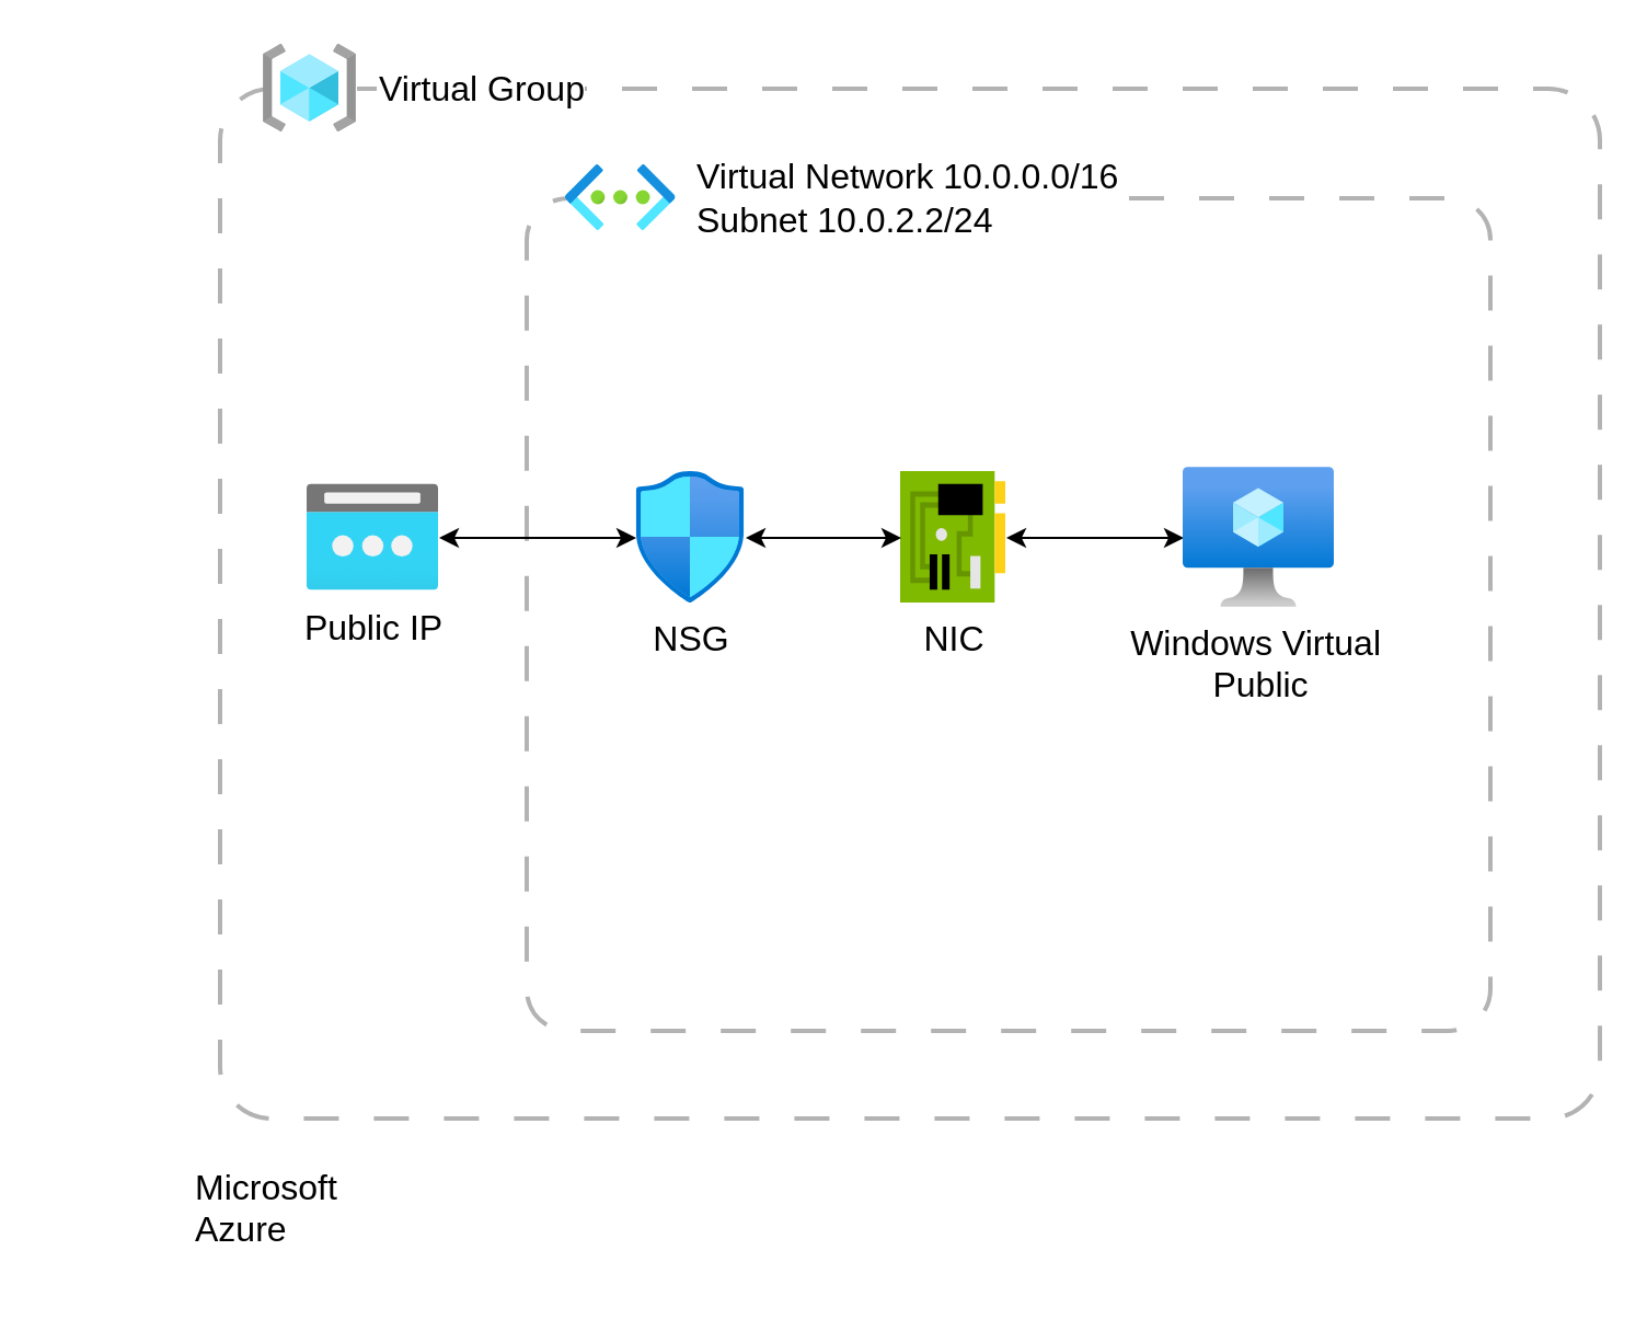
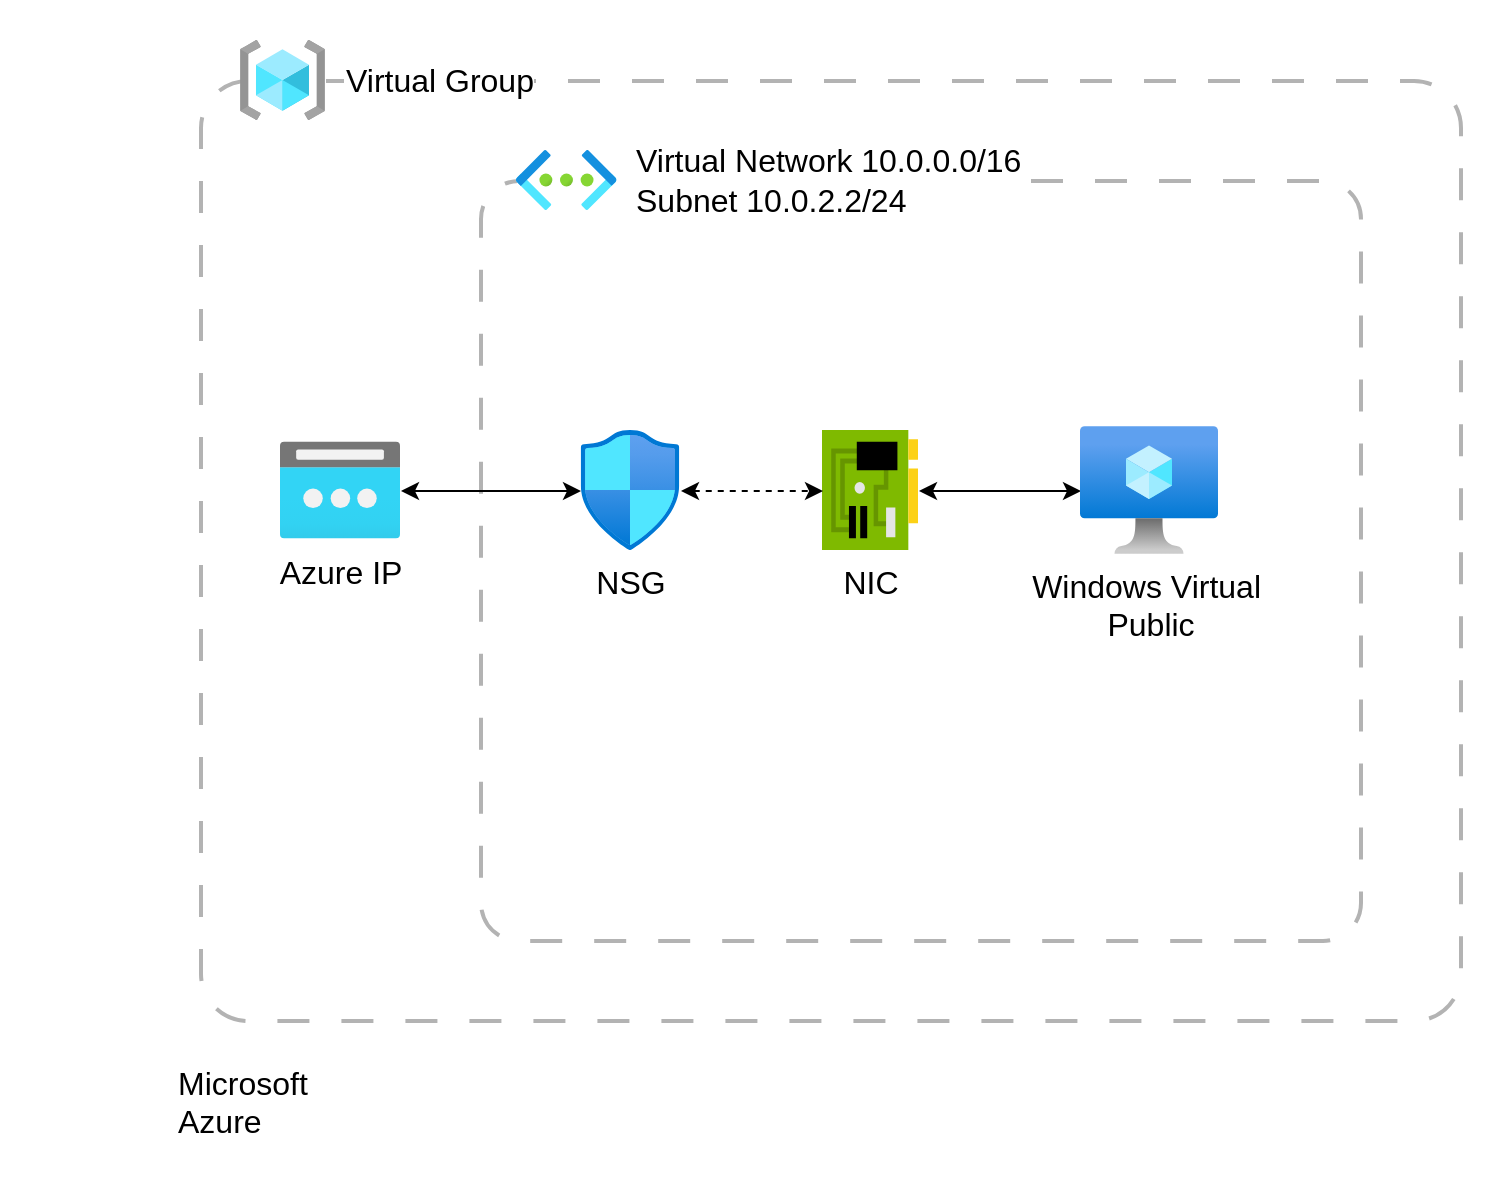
- <mxCell id="11" style="edgeStyle=orthogonalEdgeStyle;rounded=0;orthogonalLoop=1;jettySize=auto;html=1;entryX=0;entryY=0.5;entryDx=0;entryDy=0;entryPerimeter=0;startArrow=classic;startFill=1;" edge="1" parent="1" source="12" target="10"><mxGeometry relative="1" as="geometry" /></mxCell>
+ <mxCell id="11" style="edgeStyle=orthogonalEdgeStyle;rounded=0;orthogonalLoop=1;jettySize=auto;html=1;entryX=0;entryY=0.5;entryDx=0;entryDy=0;entryPerimeter=0;startArrow=classic;startFill=1;dashed=1;" edge="1" parent="1" source="12" target="10"><mxGeometry relative="1" as="geometry" /></mxCell>
- <mxCell id="8" value="&lt;font style=&quot;font-size: 16px;&quot;&gt;Public IP&lt;/font&gt;" style="image;aspect=fixed;html=1;points=[];align=center;fontSize=12;image=img/lib/azure2/networking/Public_IP_Addresses.svg;flipV=0;" vertex="1" parent="1"><mxGeometry x="140" y="220" width="60" height="50" as="geometry" /></mxCell>
+ <mxCell id="8" value="&lt;font style=&quot;font-size: 16px;&quot;&gt;Azure IP&lt;/font&gt;" style="image;aspect=fixed;html=1;points=[];align=center;fontSize=12;image=img/lib/azure2/networking/Public_IP_Addresses.svg;flipV=0;" vertex="1" parent="1"><mxGeometry x="140" y="220" width="60" height="50" as="geometry" /></mxCell>
